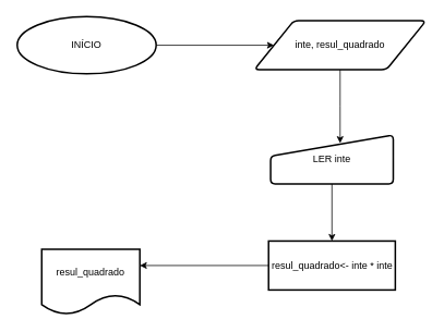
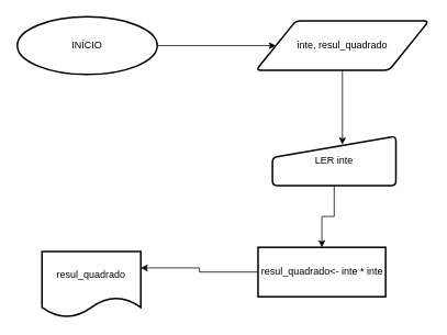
- <mxCell id="9" value="resul_quadrado&amp;lt;- inte * inte" style="rounded=0;whiteSpace=wrap;html=1;strokeWidth=2;" vertex="1" parent="1"><mxGeometry x="327.5" y="295" width="155" height="60" as="geometry" /></mxCell>
+ <mxCell id="9" value="resul_quadrado&amp;lt;- inte * inte" style="rounded=0;whiteSpace=wrap;html=1;strokeWidth=2;" vertex="1" parent="1"><mxGeometry x="312.5" y="300" width="155" height="60" as="geometry" /></mxCell>
